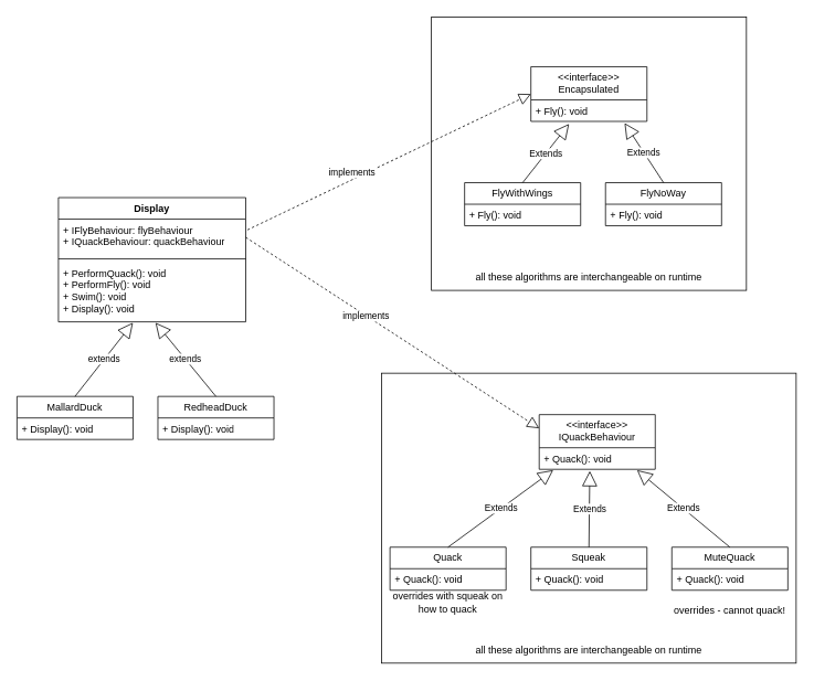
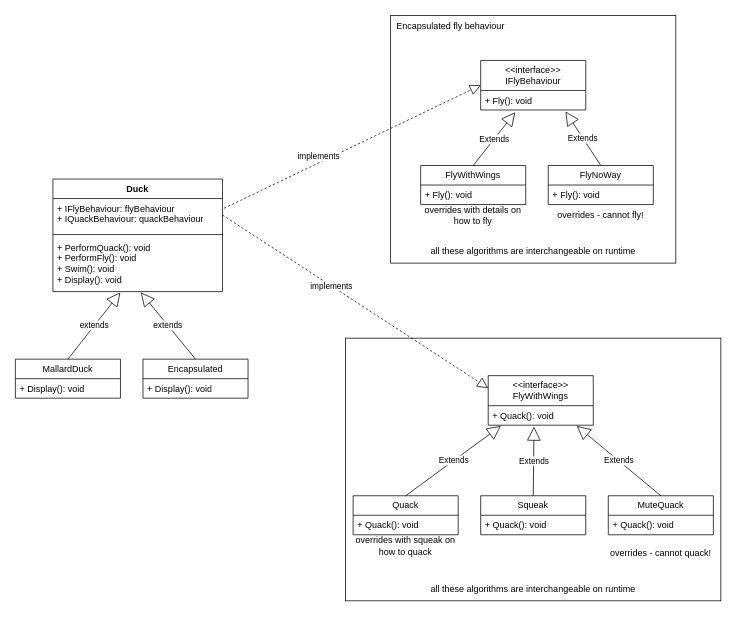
+ <mxCell id="28" value="Encapsulated fly behaviour" style="text;html=1;align=center;verticalAlign=middle;whiteSpace=wrap;rounded=0;" vertex="1" parent="1"><mxGeometry x="520" y="20" width="160" height="30" as="geometry" /></mxCell>
- <mxCell id="14" value="&amp;lt;&amp;lt;interface&amp;gt;&amp;gt;&lt;div&gt;Encapsulated&lt;/div&gt;" style="swimlane;fontStyle=0;childLayout=stackLayout;horizontal=1;startSize=40;fillColor=none;horizontalStack=0;resizeParent=1;resizeParentMax=0;resizeLast=0;collapsible=1;marginBottom=0;whiteSpace=wrap;html=1;" vertex="1" parent="1"><mxGeometry x="640" y="80" width="140" height="66" as="geometry" /></mxCell>
+ <mxCell id="14" value="&amp;lt;&amp;lt;interface&amp;gt;&amp;gt;&lt;div&gt;IFlyBehaviour&lt;/div&gt;" style="swimlane;fontStyle=0;childLayout=stackLayout;horizontal=1;startSize=40;fillColor=none;horizontalStack=0;resizeParent=1;resizeParentMax=0;resizeLast=0;collapsible=1;marginBottom=0;whiteSpace=wrap;html=1;" vertex="1" parent="1"><mxGeometry x="640" y="80" width="140" height="66" as="geometry" /></mxCell>
- <mxCell id="4" value="Display" style="swimlane;fontStyle=1;align=center;verticalAlign=top;childLayout=stackLayout;horizontal=1;startSize=26;horizontalStack=0;resizeParent=1;resizeParentMax=0;resizeLast=0;collapsible=1;marginBottom=0;whiteSpace=wrap;html=1;" vertex="1" parent="1"><mxGeometry x="70" y="238" width="226" height="150" as="geometry" /></mxCell>
+ <mxCell id="4" value="Duck" style="swimlane;fontStyle=1;align=center;verticalAlign=top;childLayout=stackLayout;horizontal=1;startSize=26;horizontalStack=0;resizeParent=1;resizeParentMax=0;resizeLast=0;collapsible=1;marginBottom=0;whiteSpace=wrap;html=1;" vertex="1" parent="1"><mxGeometry x="70" y="238" width="226" height="150" as="geometry" /></mxCell>
+ <mxCell id="23" value="overrides with details on how to fly" style="text;html=1;align=center;verticalAlign=middle;whiteSpace=wrap;rounded=0;" vertex="1" parent="1"><mxGeometry x="560" y="272" width="140" height="30" as="geometry" /></mxCell>
+ <mxCell id="22" value="overrides - cannot fly!" style="text;html=1;align=center;verticalAlign=middle;whiteSpace=wrap;rounded=0;" vertex="1" parent="1"><mxGeometry x="740" y="272" width="120" height="30" as="geometry" /></mxCell>
- <mxCell id="10" value="RedheadDuck" style="swimlane;fontStyle=0;childLayout=stackLayout;horizontal=1;startSize=26;fillColor=none;horizontalStack=0;resizeParent=1;resizeParentMax=0;resizeLast=0;collapsible=1;marginBottom=0;whiteSpace=wrap;html=1;" vertex="1" parent="1"><mxGeometry x="190" y="478" width="140" height="52" as="geometry" /></mxCell>
+ <mxCell id="10" value="Encapsulated" style="swimlane;fontStyle=0;childLayout=stackLayout;horizontal=1;startSize=26;fillColor=none;horizontalStack=0;resizeParent=1;resizeParentMax=0;resizeLast=0;collapsible=1;marginBottom=0;whiteSpace=wrap;html=1;" vertex="1" parent="1"><mxGeometry x="190" y="478" width="140" height="52" as="geometry" /></mxCell>
- <mxCell id="16" value="&amp;lt;&amp;lt;interface&amp;gt;&amp;gt;&lt;div&gt;IQuackBehaviour&lt;/div&gt;" style="swimlane;fontStyle=0;childLayout=stackLayout;horizontal=1;startSize=40;fillColor=none;horizontalStack=0;resizeParent=1;resizeParentMax=0;resizeLast=0;collapsible=1;marginBottom=0;whiteSpace=wrap;html=1;" vertex="1" parent="1"><mxGeometry x="650" y="500" width="140" height="66" as="geometry" /></mxCell>
+ <mxCell id="16" value="&amp;lt;&amp;lt;interface&amp;gt;&amp;gt;&lt;div&gt;FlyWithWings&lt;/div&gt;" style="swimlane;fontStyle=0;childLayout=stackLayout;horizontal=1;startSize=40;fillColor=none;horizontalStack=0;resizeParent=1;resizeParentMax=0;resizeLast=0;collapsible=1;marginBottom=0;whiteSpace=wrap;html=1;" vertex="1" parent="1"><mxGeometry x="650" y="500" width="140" height="66" as="geometry" /></mxCell>
